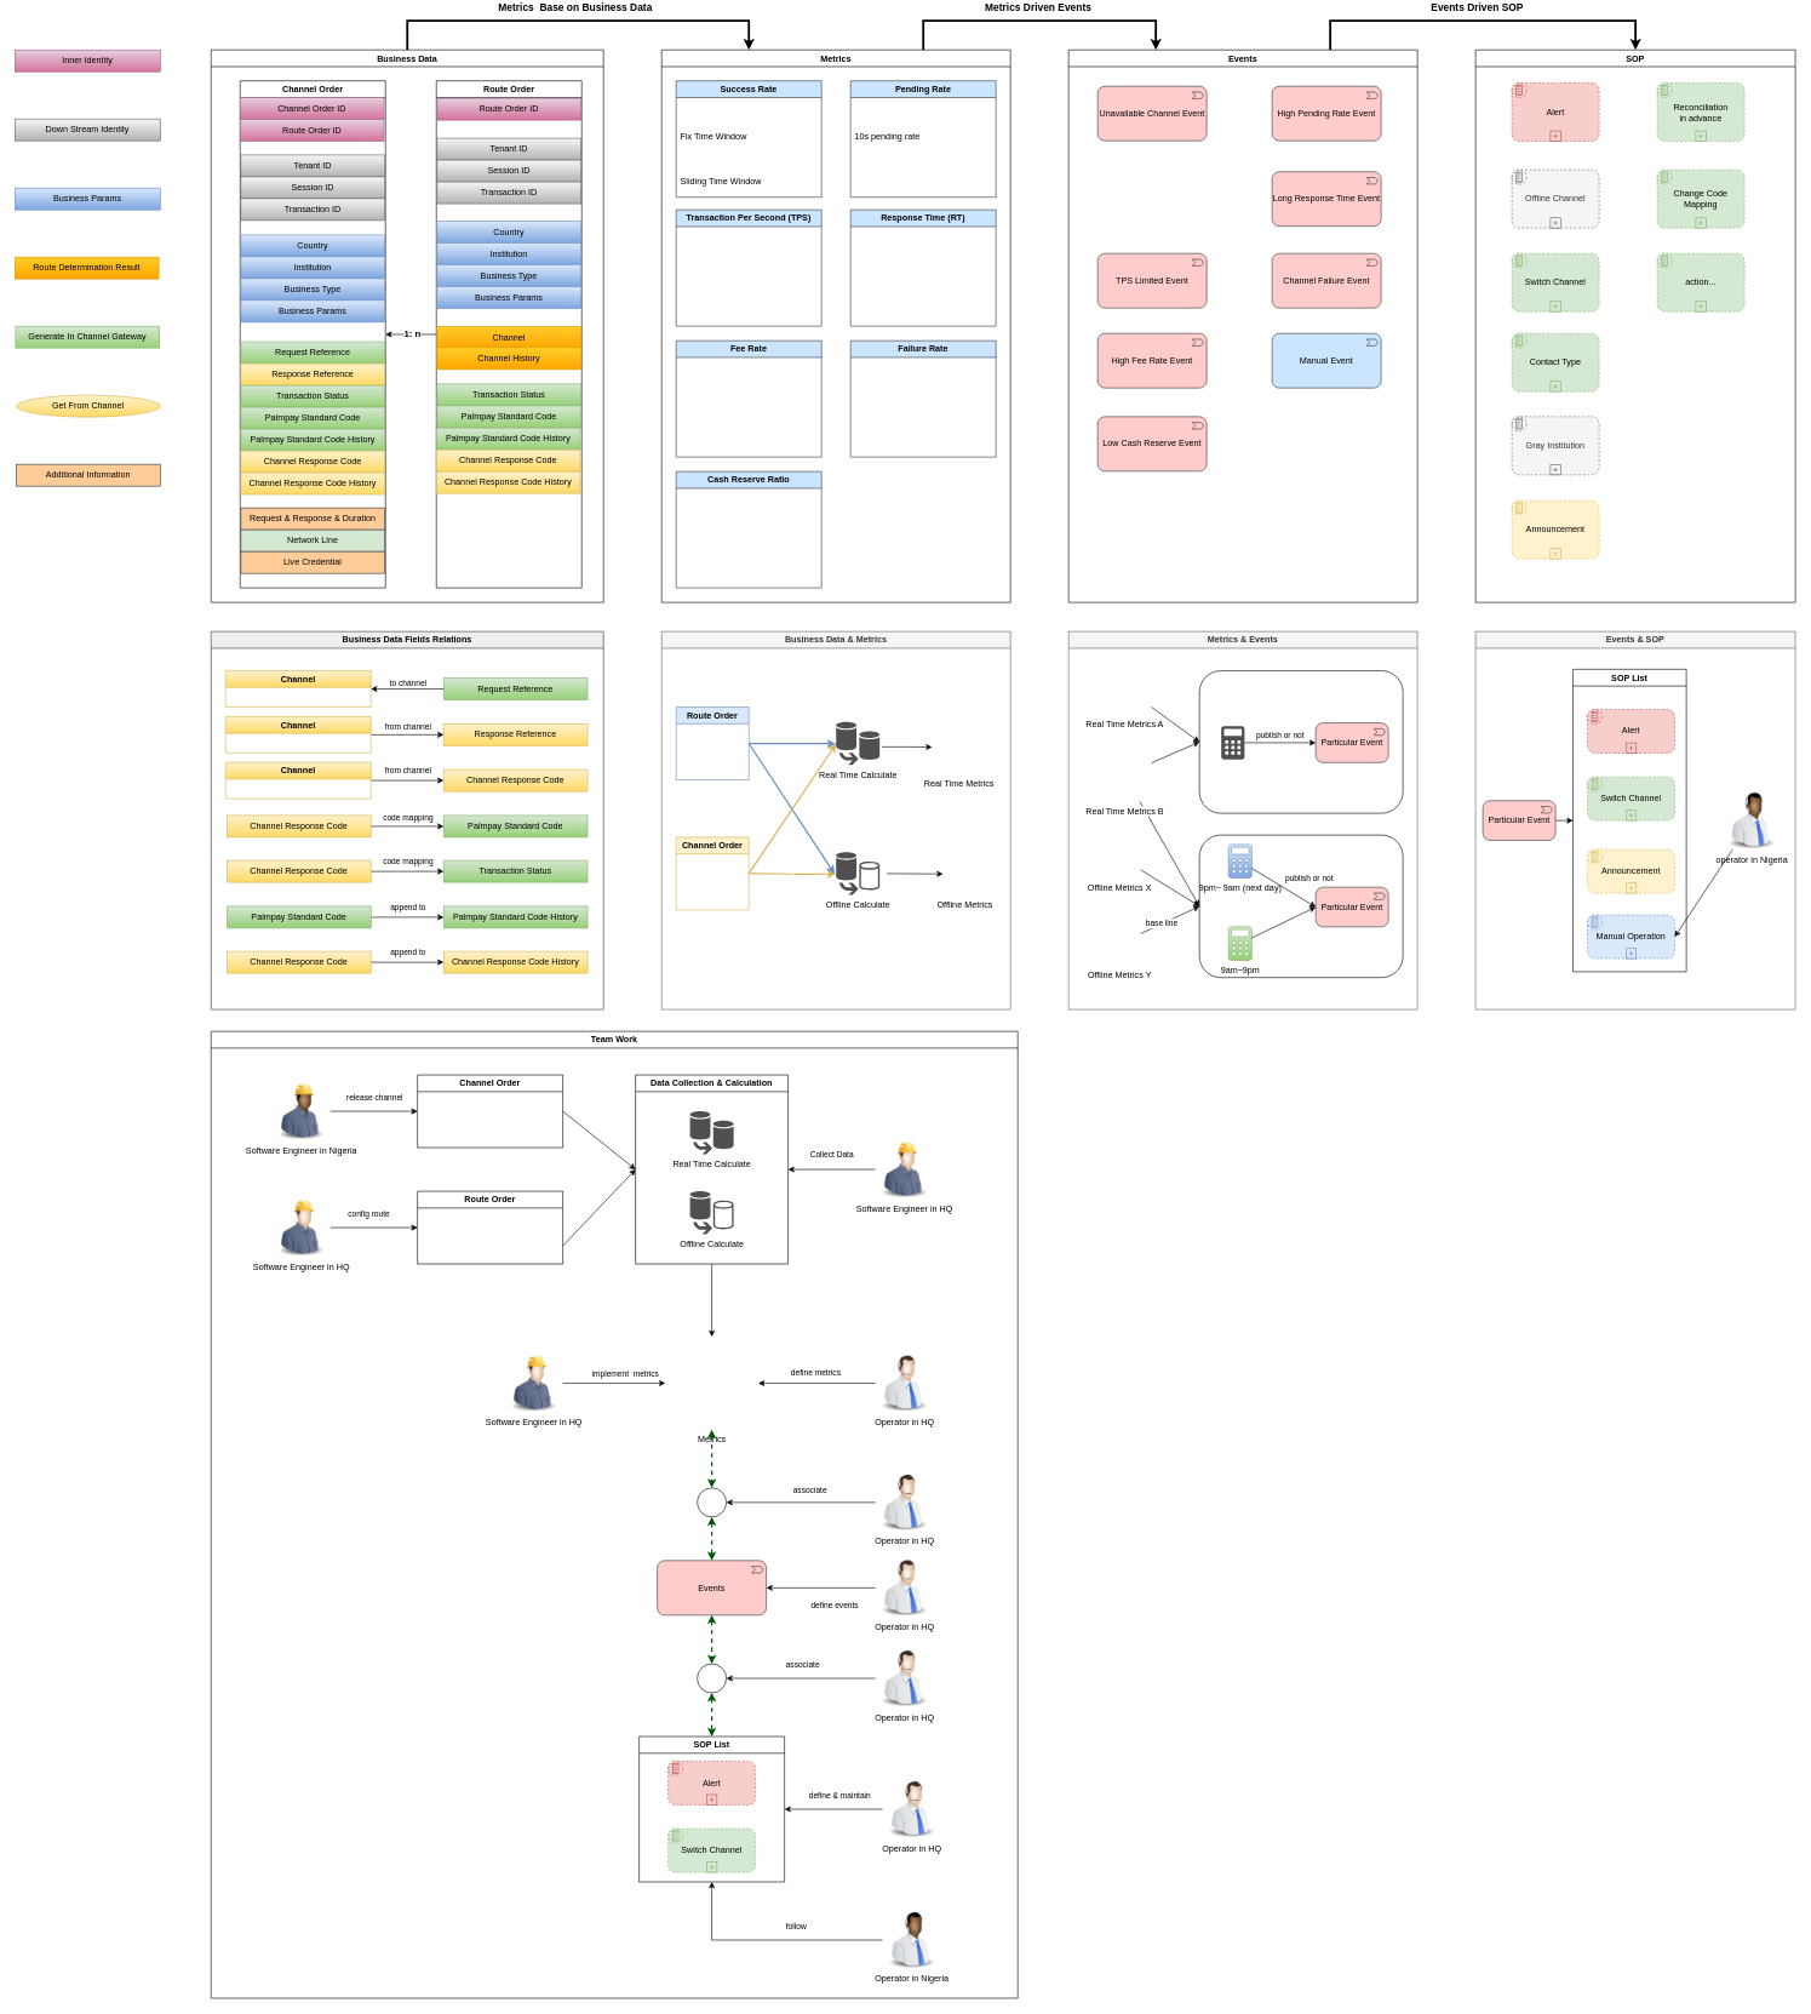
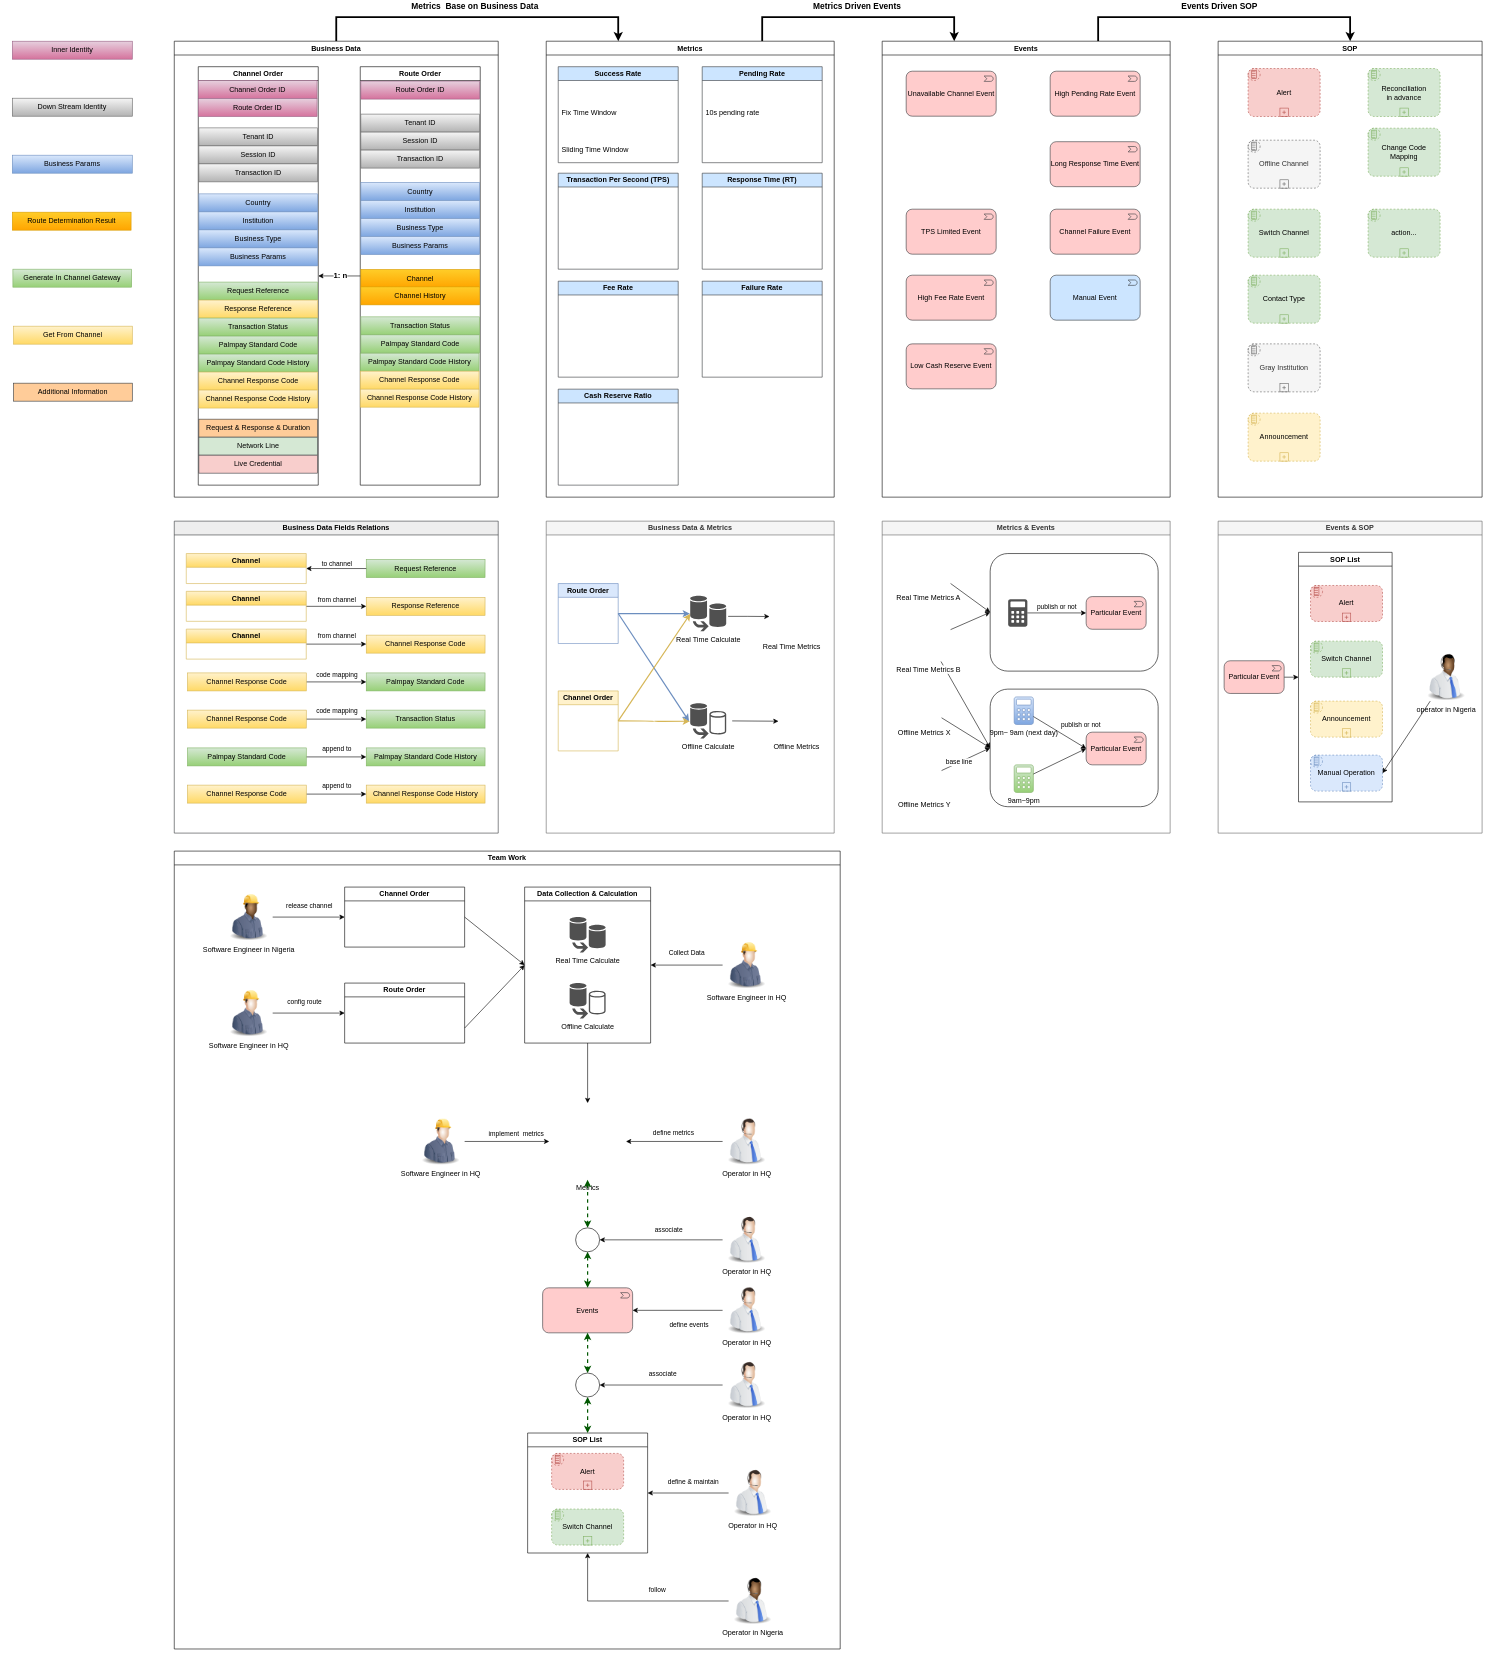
- <mxCell id="111" value="Change Code Mapping" style="points=[[0.25,0,0],[0.5,0,0],[0.75,0,0],[1,0.25,0],[1,0.5,0],[1,0.75,0],[0.75,1,0],[0.5,1,0],[0.25,1,0],[0,0.75,0],[0,0.5,0],[0,0.25,0]];shape=mxgraph.bpmn.task;whiteSpace=wrap;rectStyle=rounded;size=10;html=1;container=1;expand=0;collapsible=0;taskMarker=abstract;bpmnShapeType=subprocess;isLoopSub=1;outline=eventNonint;symbol=conditional;strokeColor=#82b366;fillColor=#d5e8d4;" vertex="1" parent="103"><mxGeometry x="250" y="165" width="120" height="80" as="geometry" /></mxCell>
+ <mxCell id="111" value="Change Code Mapping" style="points=[[0.25,0,0],[0.5,0,0],[0.75,0,0],[1,0.25,0],[1,0.5,0],[1,0.75,0],[0.75,1,0],[0.5,1,0],[0.25,1,0],[0,0.75,0],[0,0.5,0],[0,0.25,0]];shape=mxgraph.bpmn.task;whiteSpace=wrap;rectStyle=rounded;size=10;html=1;container=1;expand=0;collapsible=0;taskMarker=abstract;bpmnShapeType=subprocess;isLoopSub=1;outline=eventNonint;symbol=conditional;strokeColor=#82b366;fillColor=#d5e8d4;" vertex="1" parent="103"><mxGeometry x="250" y="145" width="120" height="80" as="geometry" /></mxCell>
- <mxCell id="77" value="Get From Channel" style="ellipse;whiteSpace=wrap;html=1;fillColor=#fff2cc;gradientColor=#ffd966;strokeColor=#d6b656;" vertex="1" parent="1"><mxGeometry x="22" y="535" width="198" height="30" as="geometry" /></mxCell>
+ <mxCell id="77" value="Get From Channel" style="rounded=0;whiteSpace=wrap;html=1;fillColor=#fff2cc;gradientColor=#ffd966;strokeColor=#d6b656;" vertex="1" parent="1"><mxGeometry x="22" y="535" width="198" height="30" as="geometry" /></mxCell>
- <mxCell id="43" value="Live Credential" style="rounded=0;whiteSpace=wrap;html=1;fillColor=#ffcc99;strokeColor=#36393d;" vertex="1" parent="24"><mxGeometry x="1" y="647.5" width="198" height="30" as="geometry" /></mxCell>
+ <mxCell id="43" value="Live Credential" style="rounded=0;whiteSpace=wrap;html=1;fillColor=#f8cecc;strokeColor=#36393d;" vertex="1" parent="24"><mxGeometry x="1" y="647.5" width="198" height="30" as="geometry" /></mxCell>
